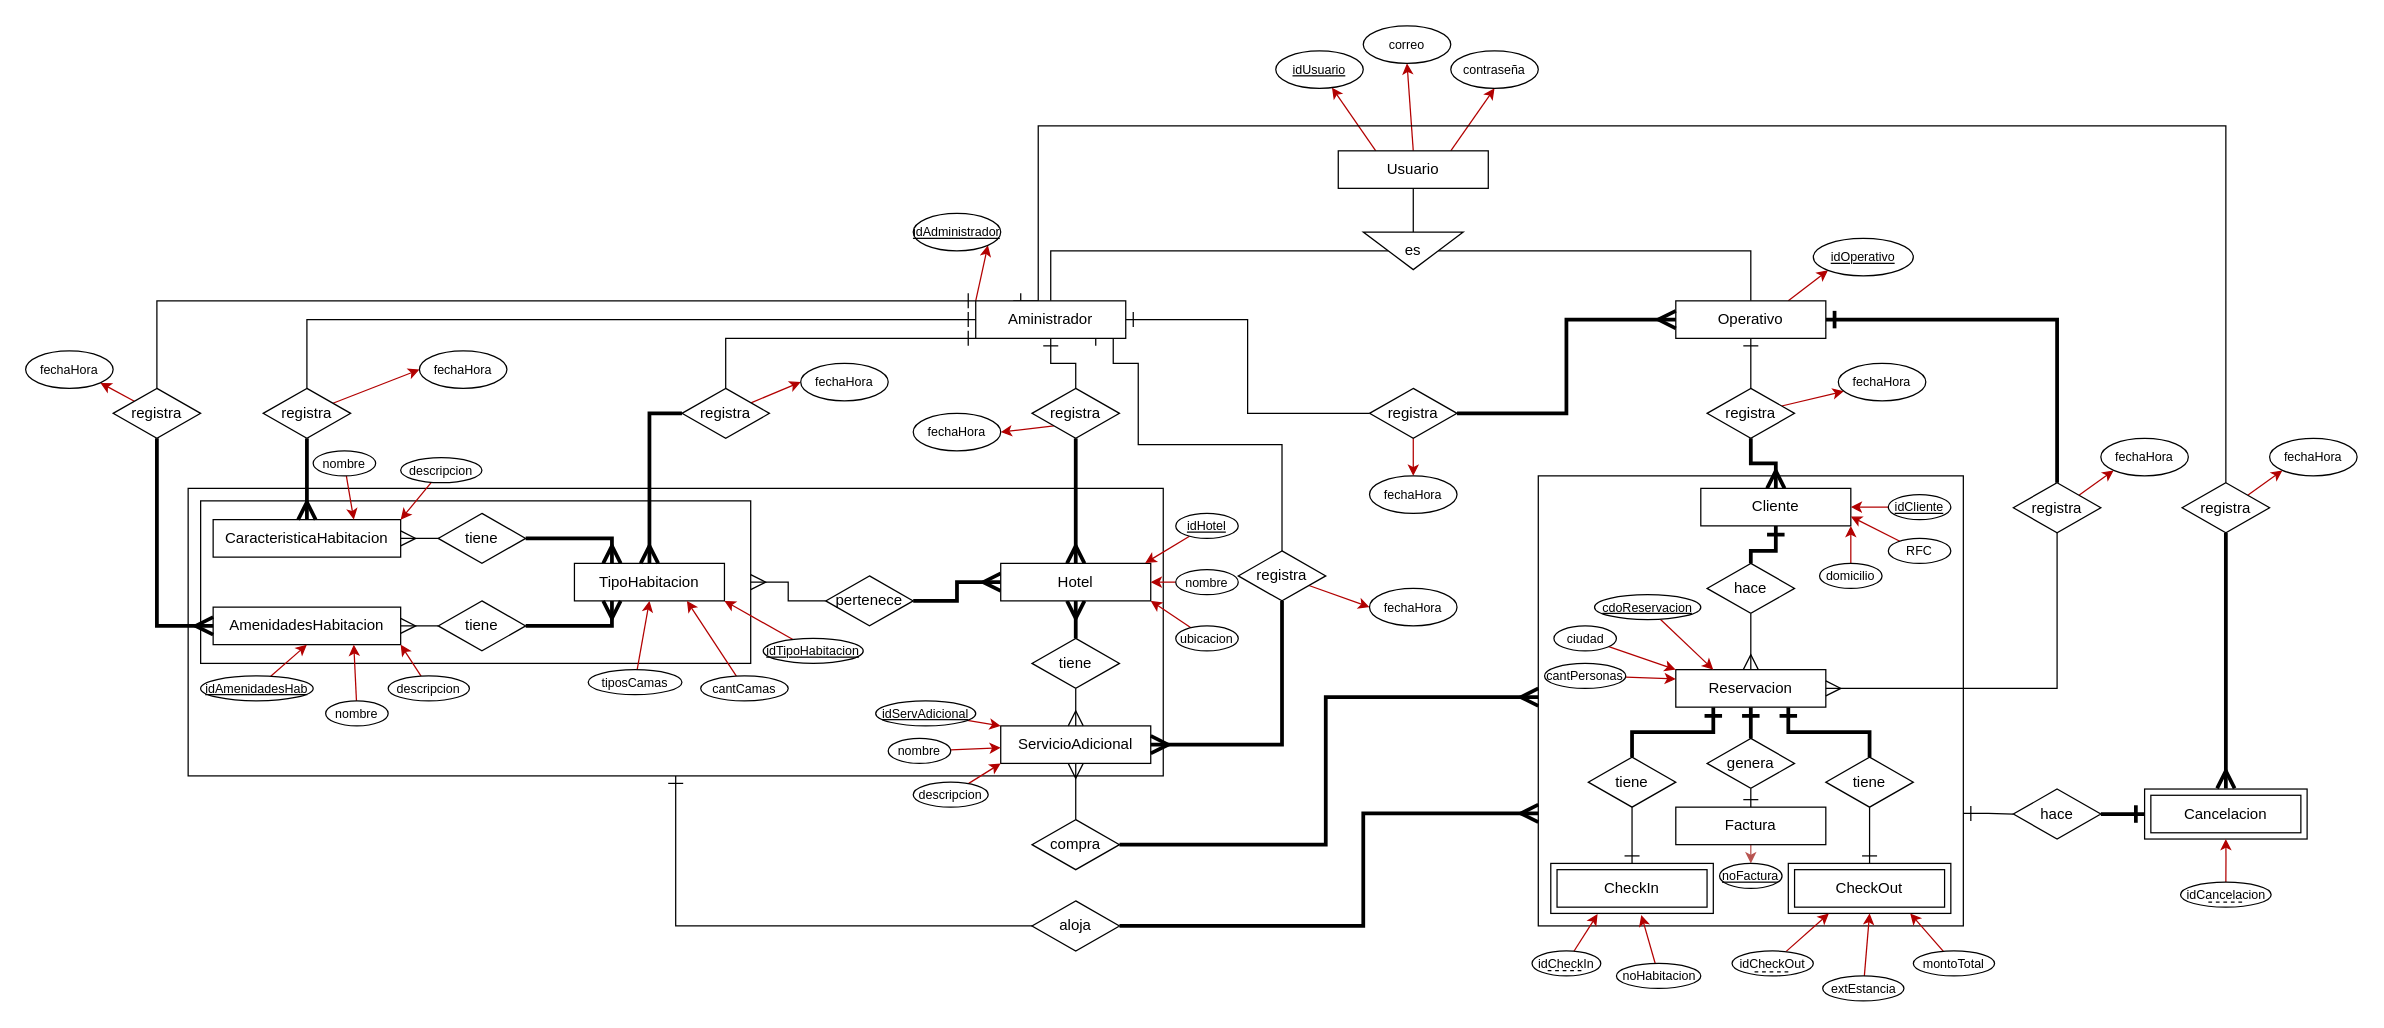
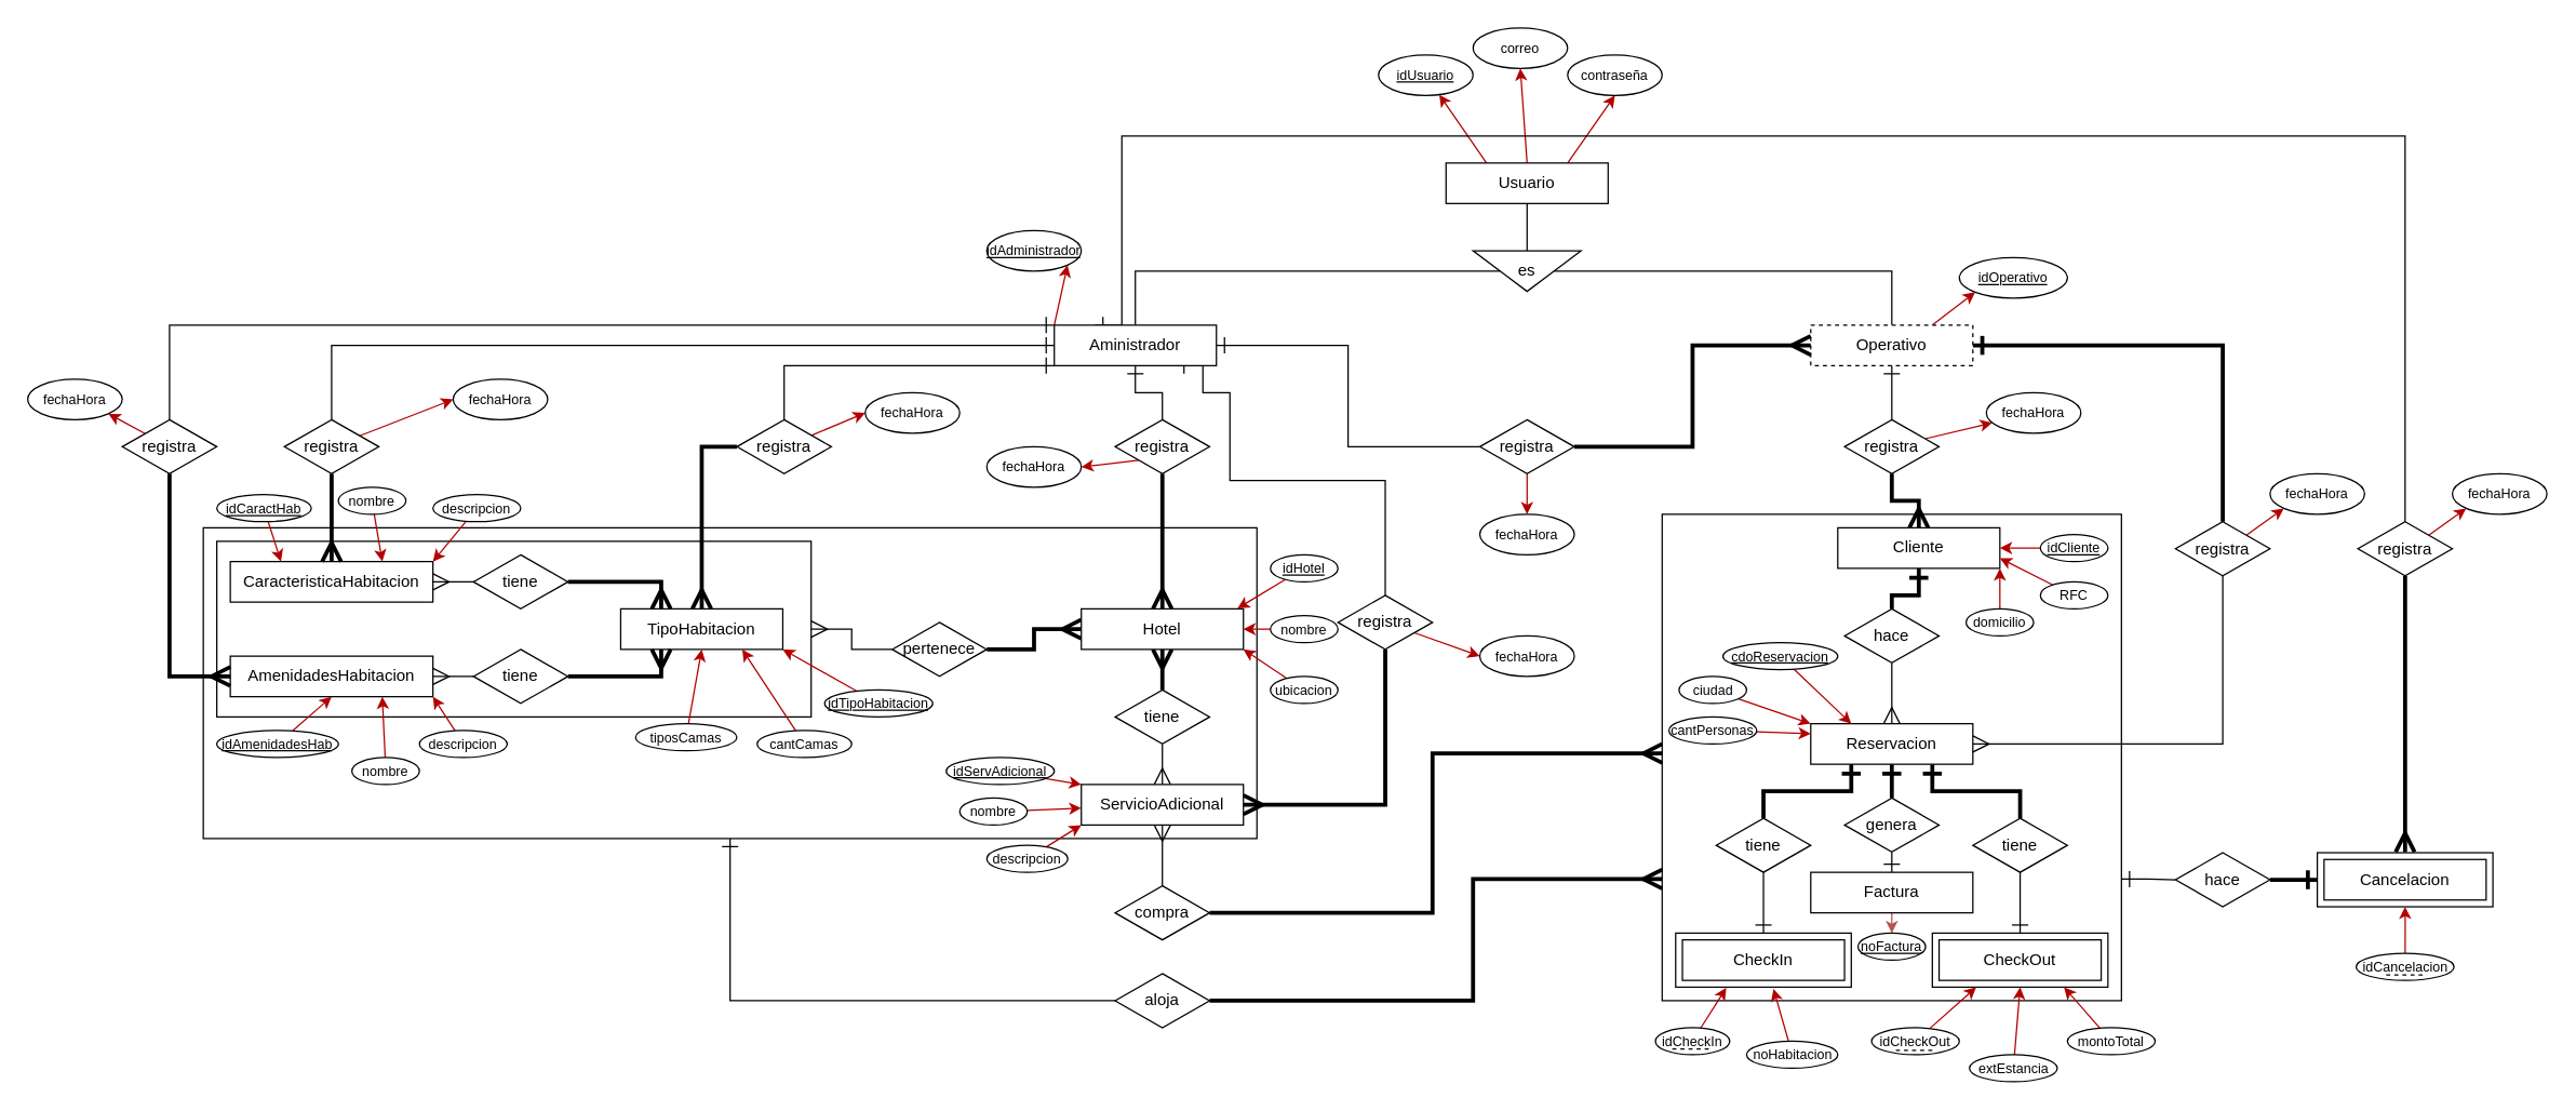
- <mxCell id="28" value="Operativo" style="rounded=0;whiteSpace=wrap;html=1;" parent="1" vertex="1"><mxGeometry x="1340" y="240" width="120" height="30" as="geometry" /></mxCell>
+ <mxCell id="28" value="Operativo" style="rounded=0;whiteSpace=wrap;html=1;dashed=1;" parent="1" vertex="1"><mxGeometry x="1340" y="240" width="120" height="30" as="geometry" /></mxCell>
+ <mxCell id="136" value="idCaractHab" style="ellipse;whiteSpace=wrap;html=1;fontSize=10;fontStyle=4" parent="1" vertex="1"><mxGeometry x="160" y="365.5" width="70" height="20" as="geometry" /></mxCell>
+ <mxCell id="135" style="rounded=0;orthogonalLoop=1;jettySize=auto;html=1;entryX=0.25;entryY=0;entryDx=0;entryDy=0;fillColor=#e51400;strokeColor=#B20000;" parent="1" source="136" target="41" edge="1"><mxGeometry relative="1" as="geometry" /></mxCell>
